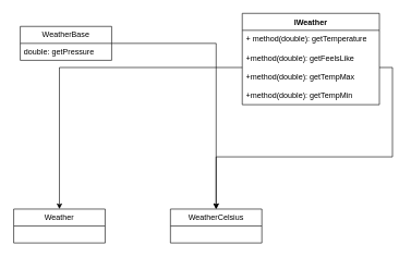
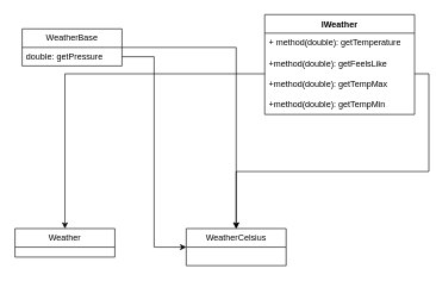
+ <mxCell id="11" style="edgeStyle=orthogonalEdgeStyle;rounded=0;orthogonalLoop=1;jettySize=auto;html=1;entryX=0;entryY=0.5;entryDx=0;entryDy=0;" edge="1" parent="1" source="3" target="7"><mxGeometry relative="1" as="geometry" /></mxCell>
- <mxCell id="6" value="Weather" style="swimlane;fontStyle=0;childLayout=stackLayout;horizontal=1;startSize=26;fillColor=none;horizontalStack=0;resizeParent=1;resizeParentMax=0;resizeLast=0;collapsible=1;marginBottom=0;whiteSpace=wrap;html=1;" vertex="1" parent="1"><mxGeometry x="20" y="320" width="140" height="52" as="geometry" /></mxCell>
+ <mxCell id="6" value="Weather" style="swimlane;fontStyle=0;childLayout=stackLayout;horizontal=1;startSize=26;fillColor=none;horizontalStack=0;resizeParent=1;resizeParentMax=0;resizeLast=0;collapsible=1;marginBottom=0;whiteSpace=wrap;html=1;" vertex="1" parent="1"><mxGeometry x="20" y="320" width="140" height="40" as="geometry" /></mxCell>
